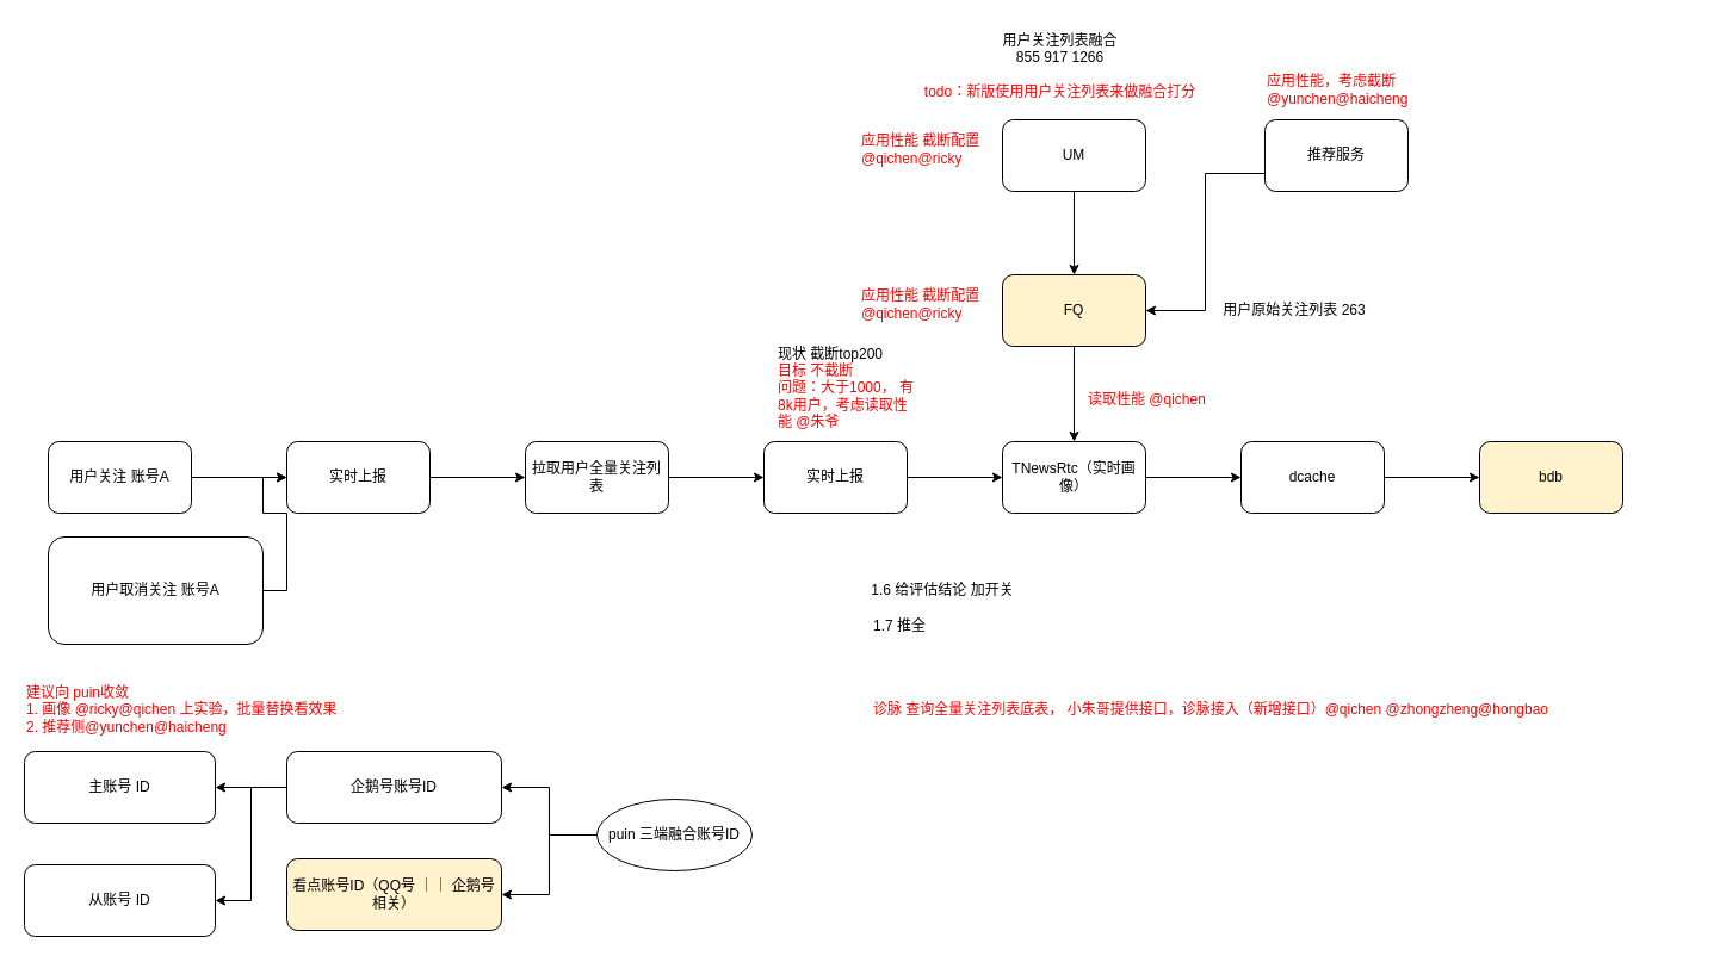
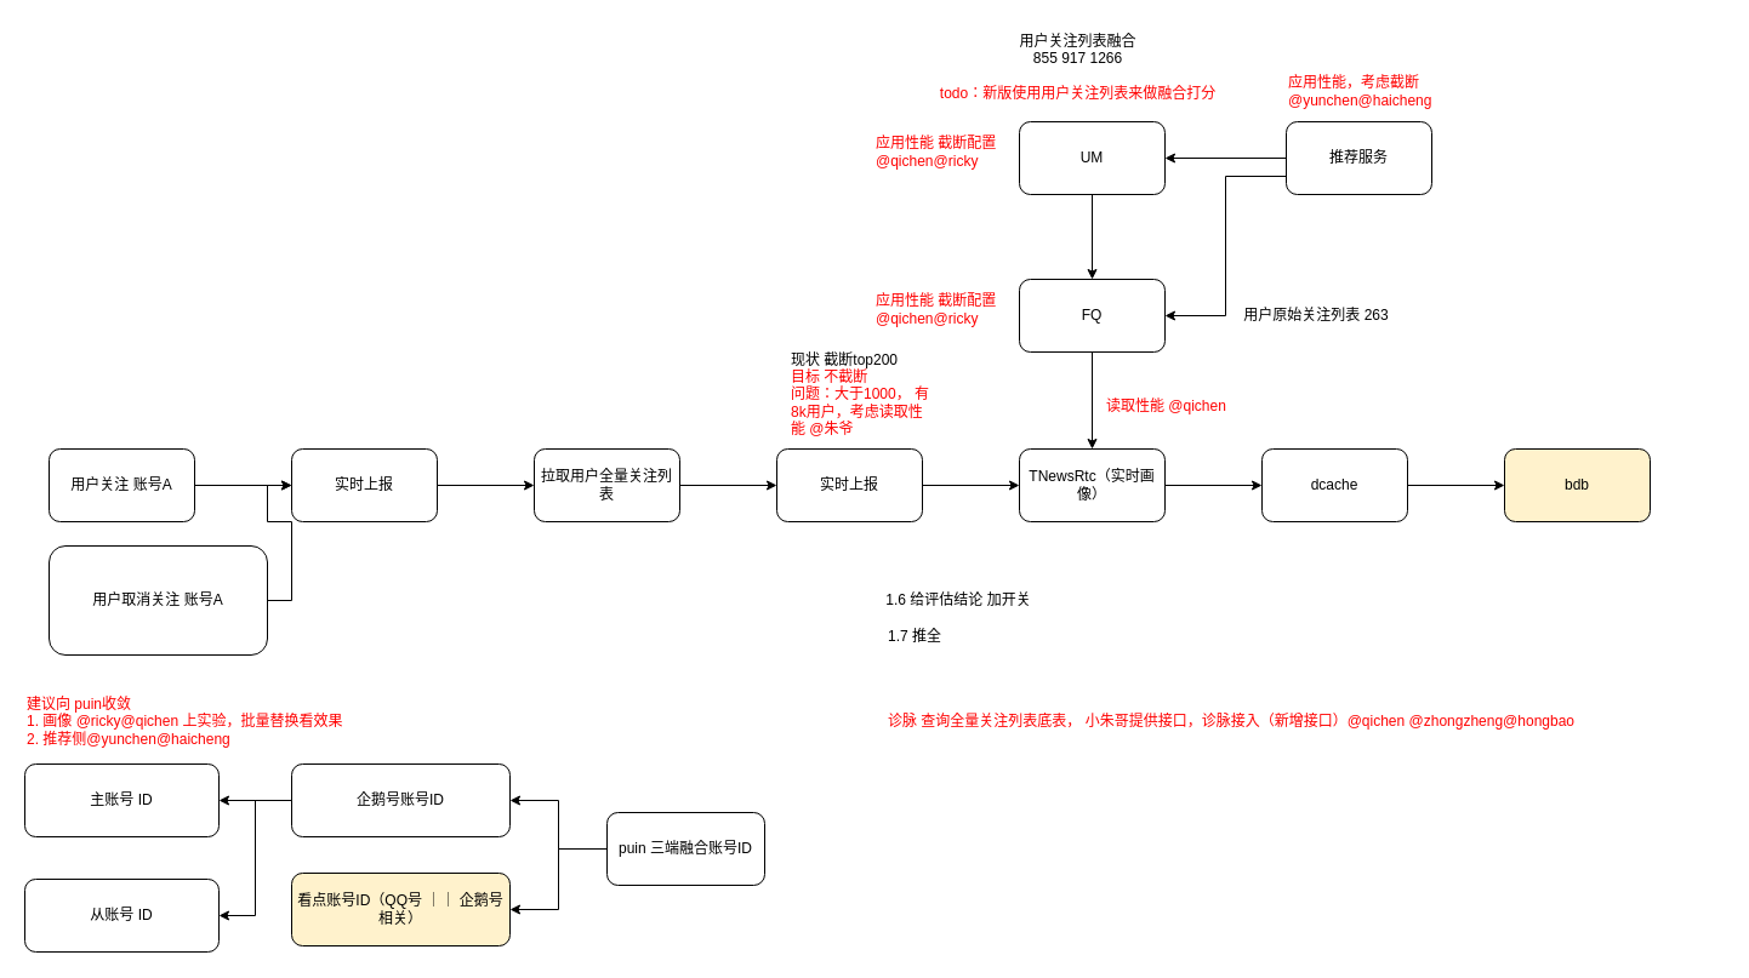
+ <mxCell id="21" style="edgeStyle=orthogonalEdgeStyle;rounded=0;orthogonalLoop=1;jettySize=auto;html=1;exitX=0;exitY=0.5;exitDx=0;exitDy=0;entryX=1;entryY=0.5;entryDx=0;entryDy=0;" edge="1" parent="1" source="23" target="19"><mxGeometry relative="1" as="geometry" /></mxCell>
- <mxCell id="17" value="FQ" style="rounded=1;whiteSpace=wrap;html=1;fillColor=#fff2cc;" vertex="1" parent="1"><mxGeometry x="840" y="230" width="120" height="60" as="geometry" /></mxCell>
+ <mxCell id="17" value="FQ" style="rounded=1;whiteSpace=wrap;html=1;" vertex="1" parent="1"><mxGeometry x="840" y="230" width="120" height="60" as="geometry" /></mxCell>
- <mxCell id="35" value="puin 三端融合账号ID" style="ellipse;whiteSpace=wrap;html=1;" vertex="1" parent="1"><mxGeometry x="500" y="670" width="130" height="60" as="geometry" /></mxCell>
+ <mxCell id="35" value="puin 三端融合账号ID" style="rounded=1;whiteSpace=wrap;html=1;" vertex="1" parent="1"><mxGeometry x="500" y="670" width="130" height="60" as="geometry" /></mxCell>
